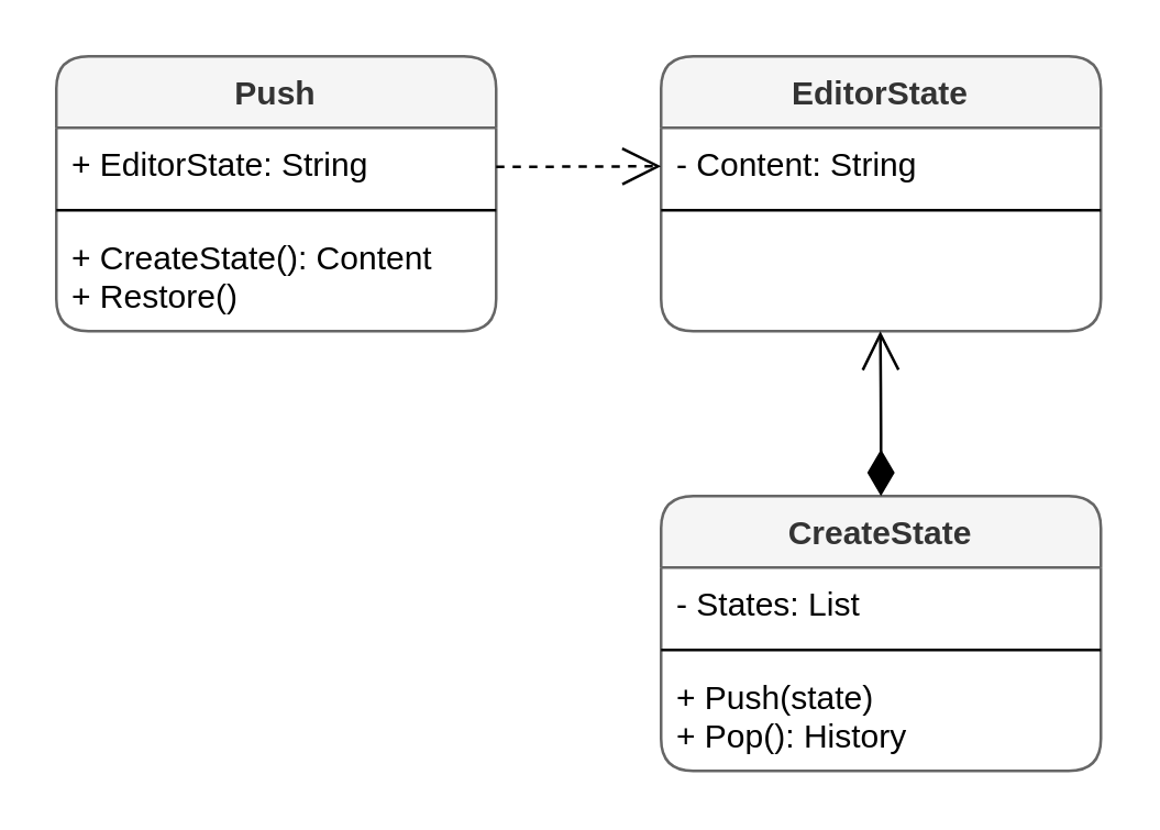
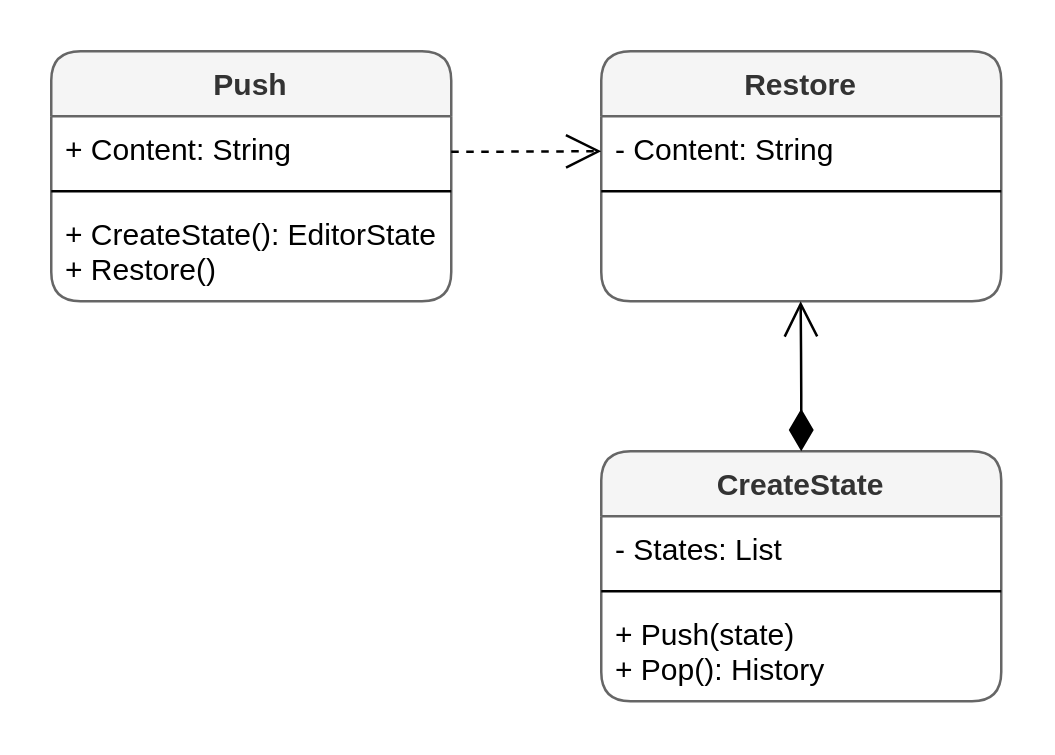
- <mxCell id="6" value="EditorState" style="swimlane;fontStyle=1;align=center;verticalAlign=top;childLayout=stackLayout;horizontal=1;startSize=26;horizontalStack=0;resizeParent=1;resizeParentMax=0;resizeLast=0;collapsible=1;marginBottom=0;resizeHeight=1;sketch=0;shadow=0;rounded=1;glass=0;swimlaneLine=1;fillColor=#f5f5f5;strokeColor=#666666;fontColor=#333333;" vertex="1" parent="1"><mxGeometry x="240" y="20" width="160" height="100" as="geometry"><mxRectangle x="40" y="40" width="70" height="26" as="alternateBounds" /></mxGeometry></mxCell>
+ <mxCell id="6" value="Restore" style="swimlane;fontStyle=1;align=center;verticalAlign=top;childLayout=stackLayout;horizontal=1;startSize=26;horizontalStack=0;resizeParent=1;resizeParentMax=0;resizeLast=0;collapsible=1;marginBottom=0;resizeHeight=1;sketch=0;shadow=0;rounded=1;glass=0;swimlaneLine=1;fillColor=#f5f5f5;strokeColor=#666666;fontColor=#333333;" vertex="1" parent="1"><mxGeometry x="240" y="20" width="160" height="100" as="geometry"><mxRectangle x="40" y="40" width="70" height="26" as="alternateBounds" /></mxGeometry></mxCell>
- <mxCell id="3" value="+ EditorState: String" style="text;strokeColor=none;fillColor=none;align=left;verticalAlign=top;spacingLeft=4;spacingRight=4;overflow=hidden;rotatable=0;points=[[0,0.5],[1,0.5]];portConstraint=eastwest;" vertex="1" parent="2"><mxGeometry y="26" width="160" height="26" as="geometry" /></mxCell>
+ <mxCell id="3" value="+ Content: String" style="text;strokeColor=none;fillColor=none;align=left;verticalAlign=top;spacingLeft=4;spacingRight=4;overflow=hidden;rotatable=0;points=[[0,0.5],[1,0.5]];portConstraint=eastwest;" vertex="1" parent="2"><mxGeometry y="26" width="160" height="26" as="geometry" /></mxCell>
- <mxCell id="5" value="+ CreateState(): Content&#10;+ Restore()" style="text;strokeColor=none;fillColor=none;align=left;verticalAlign=top;spacingLeft=4;spacingRight=4;overflow=hidden;rotatable=0;points=[[0,0.5],[1,0.5]];portConstraint=eastwest;" vertex="1" parent="2"><mxGeometry y="60" width="160" height="40" as="geometry" /></mxCell>
+ <mxCell id="5" value="+ CreateState(): EditorState&#10;+ Restore()" style="text;strokeColor=none;fillColor=none;align=left;verticalAlign=top;spacingLeft=4;spacingRight=4;overflow=hidden;rotatable=0;points=[[0,0.5],[1,0.5]];portConstraint=eastwest;" vertex="1" parent="2"><mxGeometry y="60" width="160" height="40" as="geometry" /></mxCell>
